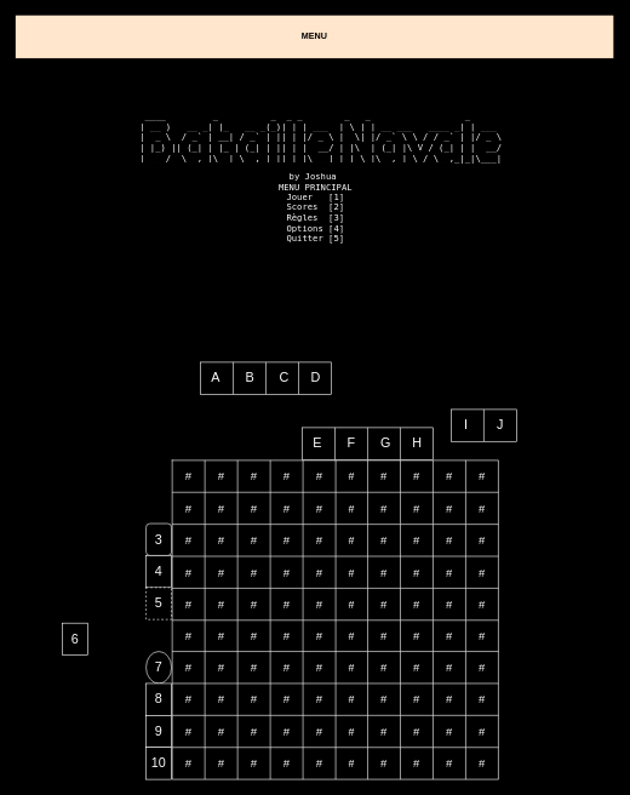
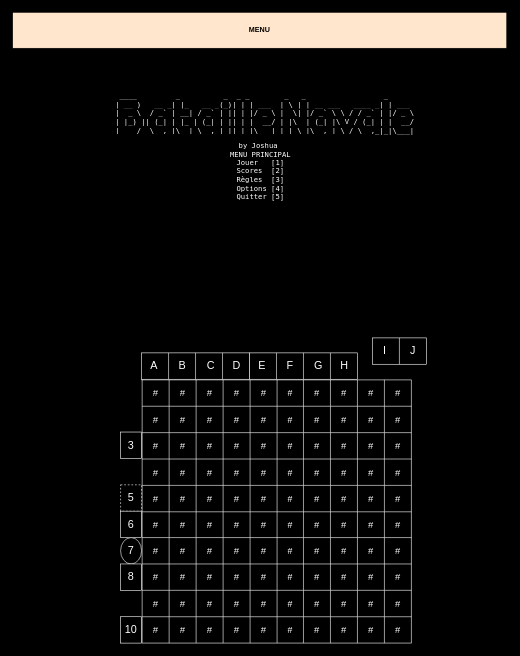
- <mxCell id="5" value="&lt;span style=&quot;font-size: 18px ; background-color: rgb(0 , 0 , 0)&quot;&gt;&lt;font color=&quot;#ffffff&quot;&gt;A&amp;nbsp; &amp;nbsp; &amp;nbsp; &amp;nbsp;B&amp;nbsp; &amp;nbsp; &amp;nbsp; &amp;nbsp;C&amp;nbsp; &amp;nbsp; &amp;nbsp; D&lt;/font&gt;&lt;/span&gt;" style="rounded=0;whiteSpace=wrap;html=1;strokeColor=#FFFFFF;fillColor=#000000;" parent="1" vertex="1"><mxGeometry x="275" y="498" width="180" height="44" as="geometry" /></mxCell>
+ <mxCell id="5" value="&lt;span style=&quot;font-size: 18px ; background-color: rgb(0 , 0 , 0)&quot;&gt;&lt;font color=&quot;#ffffff&quot;&gt;A&amp;nbsp; &amp;nbsp; &amp;nbsp; &amp;nbsp;B&amp;nbsp; &amp;nbsp; &amp;nbsp; &amp;nbsp;C&amp;nbsp; &amp;nbsp; &amp;nbsp; D&lt;/font&gt;&lt;/span&gt;" style="rounded=0;whiteSpace=wrap;html=1;strokeColor=#FFFFFF;fillColor=#000000;" parent="1" vertex="1"><mxGeometry x="235" y="588" width="180" height="44" as="geometry" /></mxCell>
- <mxCell id="15" value="&lt;span style=&quot;font-size: 18px ; background-color: rgb(0 , 0 , 0)&quot;&gt;&lt;font color=&quot;#ffffff&quot;&gt;3&lt;/font&gt;&lt;/span&gt;" style="whiteSpace=wrap;html=1;strokeColor=#FFFFFF;fillColor=#000000;rounded=1;" parent="1" vertex="1"><mxGeometry x="200" y="720" width="35" height="44" as="geometry" /></mxCell>
+ <mxCell id="15" value="&lt;span style=&quot;font-size: 18px ; background-color: rgb(0 , 0 , 0)&quot;&gt;&lt;font color=&quot;#ffffff&quot;&gt;3&lt;/font&gt;&lt;/span&gt;" style="rounded=0;whiteSpace=wrap;html=1;strokeColor=#FFFFFF;fillColor=#000000;" parent="1" vertex="1"><mxGeometry x="200" y="720" width="35" height="44" as="geometry" /></mxCell>
- <mxCell id="16" value="&lt;span style=&quot;font-size: 18px ; background-color: rgb(0 , 0 , 0)&quot;&gt;&lt;font color=&quot;#ffffff&quot;&gt;4&lt;/font&gt;&lt;/span&gt;" style="rounded=0;whiteSpace=wrap;html=1;strokeColor=#FFFFFF;fillColor=#000000;" parent="1" vertex="1"><mxGeometry x="200" y="764" width="35" height="44" as="geometry" /></mxCell>
- <mxCell id="18" value="&lt;span style=&quot;font-size: 18px ; background-color: rgb(0 , 0 , 0)&quot;&gt;&lt;font color=&quot;#ffffff&quot;&gt;6&lt;/font&gt;&lt;/span&gt;" style="rounded=0;whiteSpace=wrap;html=1;strokeColor=#FFFFFF;fillColor=#000000;" parent="1" vertex="1"><mxGeometry x="85" y="857" width="35" height="44" as="geometry" /></mxCell>
+ <mxCell id="18" value="&lt;span style=&quot;font-size: 18px ; background-color: rgb(0 , 0 , 0)&quot;&gt;&lt;font color=&quot;#ffffff&quot;&gt;6&lt;/font&gt;&lt;/span&gt;" style="rounded=0;whiteSpace=wrap;html=1;strokeColor=#FFFFFF;fillColor=#000000;" parent="1" vertex="1"><mxGeometry x="200" y="852" width="35" height="44" as="geometry" /></mxCell>
- <mxCell id="21" value="&lt;span style=&quot;font-size: 18px ; background-color: rgb(0 , 0 , 0)&quot;&gt;&lt;font color=&quot;#ffffff&quot;&gt;9&lt;/font&gt;&lt;/span&gt;" style="rounded=0;whiteSpace=wrap;html=1;strokeColor=#FFFFFF;fillColor=#000000;" parent="1" vertex="1"><mxGeometry x="200" y="984" width="35" height="44" as="geometry" /></mxCell>
